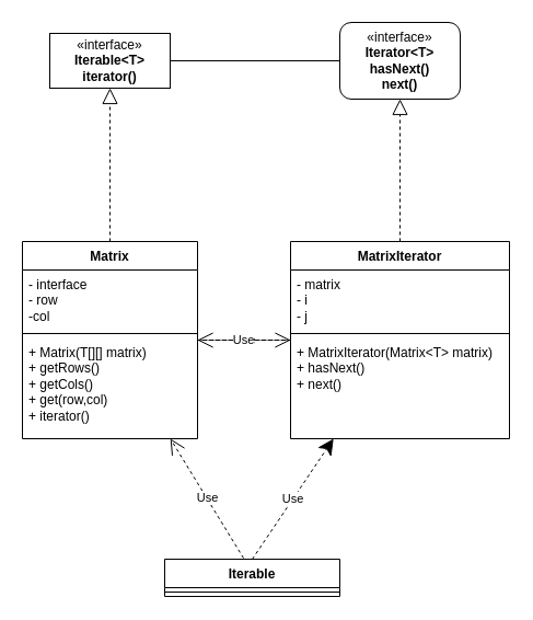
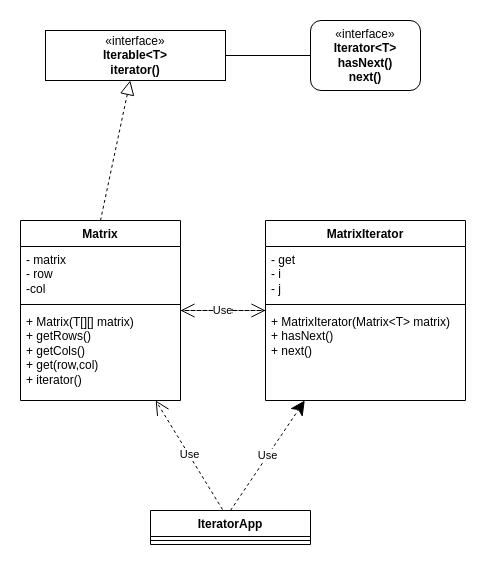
- <mxCell id="7" value="«interface»&lt;br&gt;&lt;b&gt;Iterable&amp;lt;T&amp;gt;&lt;/b&gt;&lt;div&gt;&lt;b&gt;iterator()&lt;/b&gt;&lt;/div&gt;" style="html=1;whiteSpace=wrap;" parent="1" vertex="1"><mxGeometry x="45" y="30" width="110" height="50" as="geometry" /></mxCell>
+ <mxCell id="7" value="«interface»&lt;br&gt;&lt;b&gt;Iterable&amp;lt;T&amp;gt;&lt;/b&gt;&lt;div&gt;&lt;b&gt;iterator()&lt;/b&gt;&lt;/div&gt;" style="html=1;whiteSpace=wrap;" parent="1" vertex="1"><mxGeometry x="45" y="30" width="180" height="50" as="geometry" /></mxCell>
- <mxCell id="14" value="" style="endArrow=block;dashed=1;endFill=0;endSize=12;html=1;rounded=0;exitX=0.5;exitY=0;exitDx=0;exitDy=0;entryX=0.5;entryY=1;entryDx=0;entryDy=0;" parent="1" source="10" target="9" edge="1"><mxGeometry width="160" relative="1" as="geometry"><mxPoint x="170" y="220" as="sourcePoint" /><mxPoint x="330" y="220" as="targetPoint" /></mxGeometry></mxCell>
- <mxCell id="3" value="- interface&lt;div&gt;- row&lt;/div&gt;&lt;div&gt;-col&lt;/div&gt;" style="text;strokeColor=none;fillColor=none;align=left;verticalAlign=top;spacingLeft=4;spacingRight=4;overflow=hidden;rotatable=0;points=[[0,0.5],[1,0.5]];portConstraint=eastwest;whiteSpace=wrap;html=1;" parent="2" vertex="1"><mxGeometry y="26" width="160" height="54" as="geometry" /></mxCell>
+ <mxCell id="3" value="- matrix&lt;div&gt;- row&lt;/div&gt;&lt;div&gt;-col&lt;/div&gt;" style="text;strokeColor=none;fillColor=none;align=left;verticalAlign=top;spacingLeft=4;spacingRight=4;overflow=hidden;rotatable=0;points=[[0,0.5],[1,0.5]];portConstraint=eastwest;whiteSpace=wrap;html=1;" parent="2" vertex="1"><mxGeometry y="26" width="160" height="54" as="geometry" /></mxCell>
- <mxCell id="11" value="- matrix&lt;div&gt;- i&lt;/div&gt;&lt;div&gt;- j&lt;/div&gt;" style="text;strokeColor=none;fillColor=none;align=left;verticalAlign=top;spacingLeft=4;spacingRight=4;overflow=hidden;rotatable=0;points=[[0,0.5],[1,0.5]];portConstraint=eastwest;whiteSpace=wrap;html=1;" parent="10" vertex="1"><mxGeometry y="26" width="200" height="54" as="geometry" /></mxCell>
+ <mxCell id="11" value="- get&lt;div&gt;- i&lt;/div&gt;&lt;div&gt;- j&lt;/div&gt;" style="text;strokeColor=none;fillColor=none;align=left;verticalAlign=top;spacingLeft=4;spacingRight=4;overflow=hidden;rotatable=0;points=[[0,0.5],[1,0.5]];portConstraint=eastwest;whiteSpace=wrap;html=1;" parent="10" vertex="1"><mxGeometry y="26" width="200" height="54" as="geometry" /></mxCell>
- <mxCell id="15" value="Iterable" style="swimlane;fontStyle=1;align=center;verticalAlign=top;childLayout=stackLayout;horizontal=1;startSize=26;horizontalStack=0;resizeParent=1;resizeParentMax=0;resizeLast=0;collapsible=1;marginBottom=0;whiteSpace=wrap;html=1;" parent="1" vertex="1"><mxGeometry x="150" y="510" width="160" height="34" as="geometry" /></mxCell>
+ <mxCell id="15" value="IteratorApp" style="swimlane;fontStyle=1;align=center;verticalAlign=top;childLayout=stackLayout;horizontal=1;startSize=26;horizontalStack=0;resizeParent=1;resizeParentMax=0;resizeLast=0;collapsible=1;marginBottom=0;whiteSpace=wrap;html=1;" parent="1" vertex="1"><mxGeometry x="150" y="510" width="160" height="34" as="geometry" /></mxCell>
